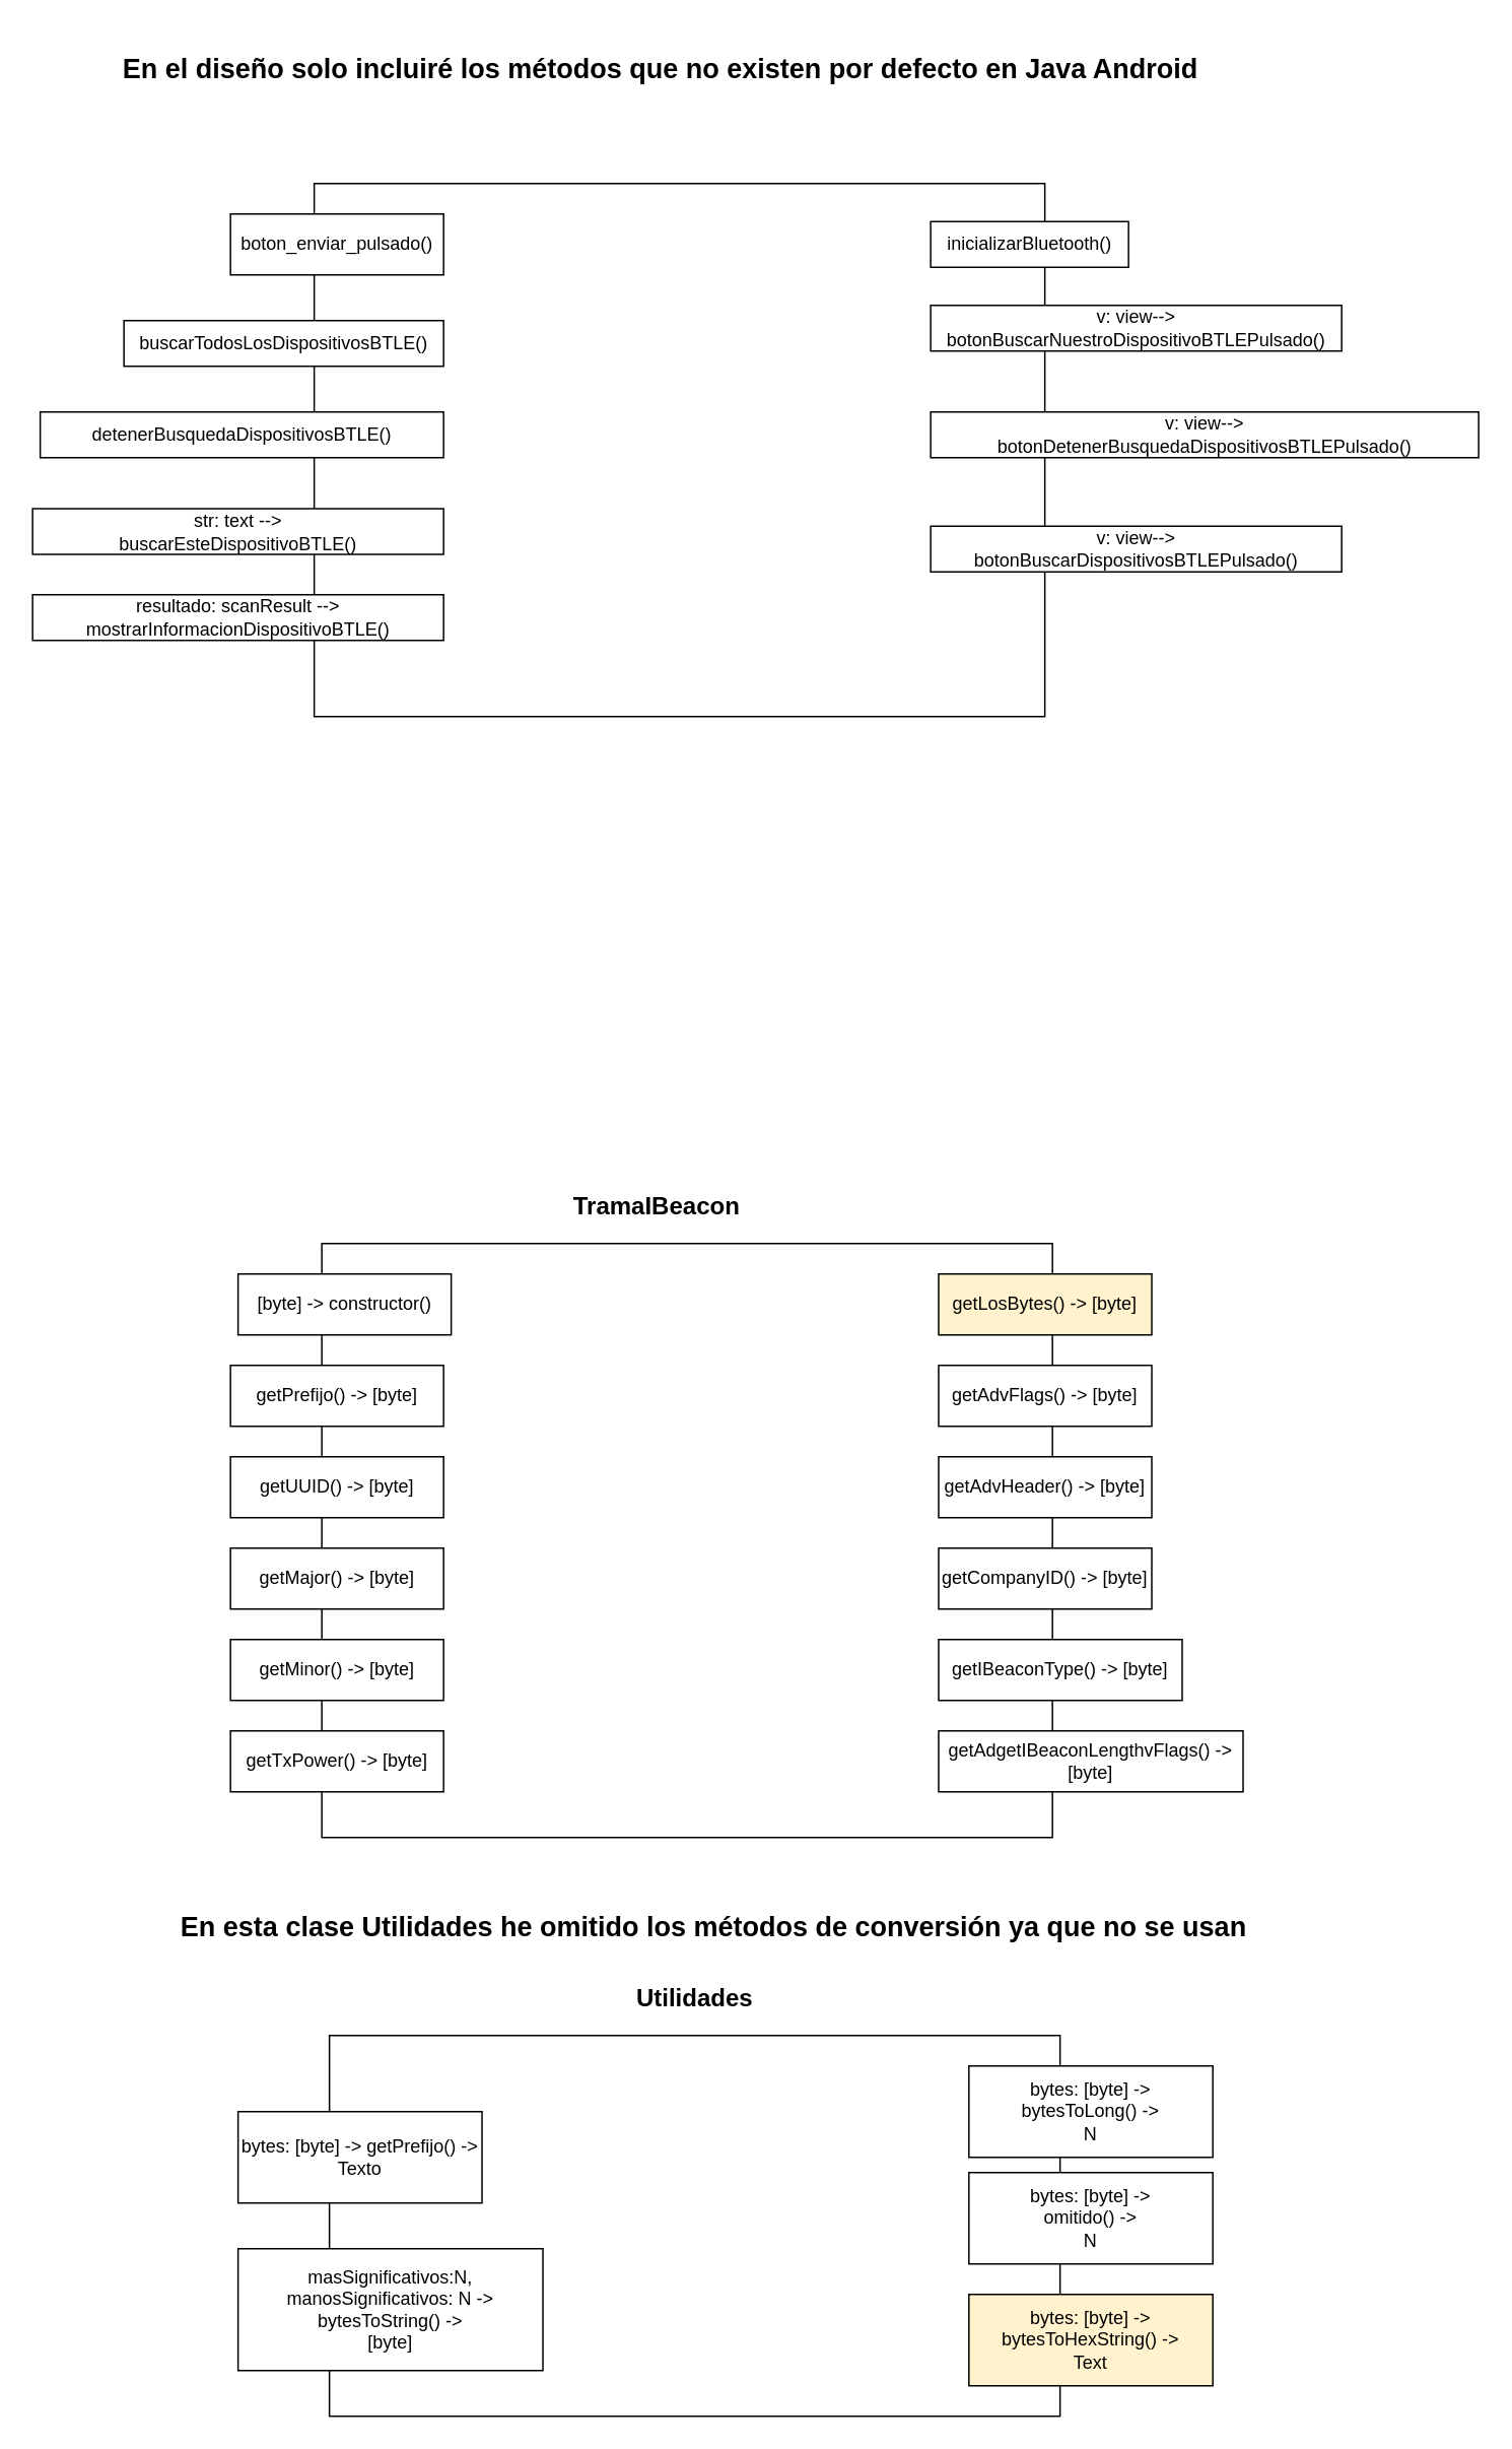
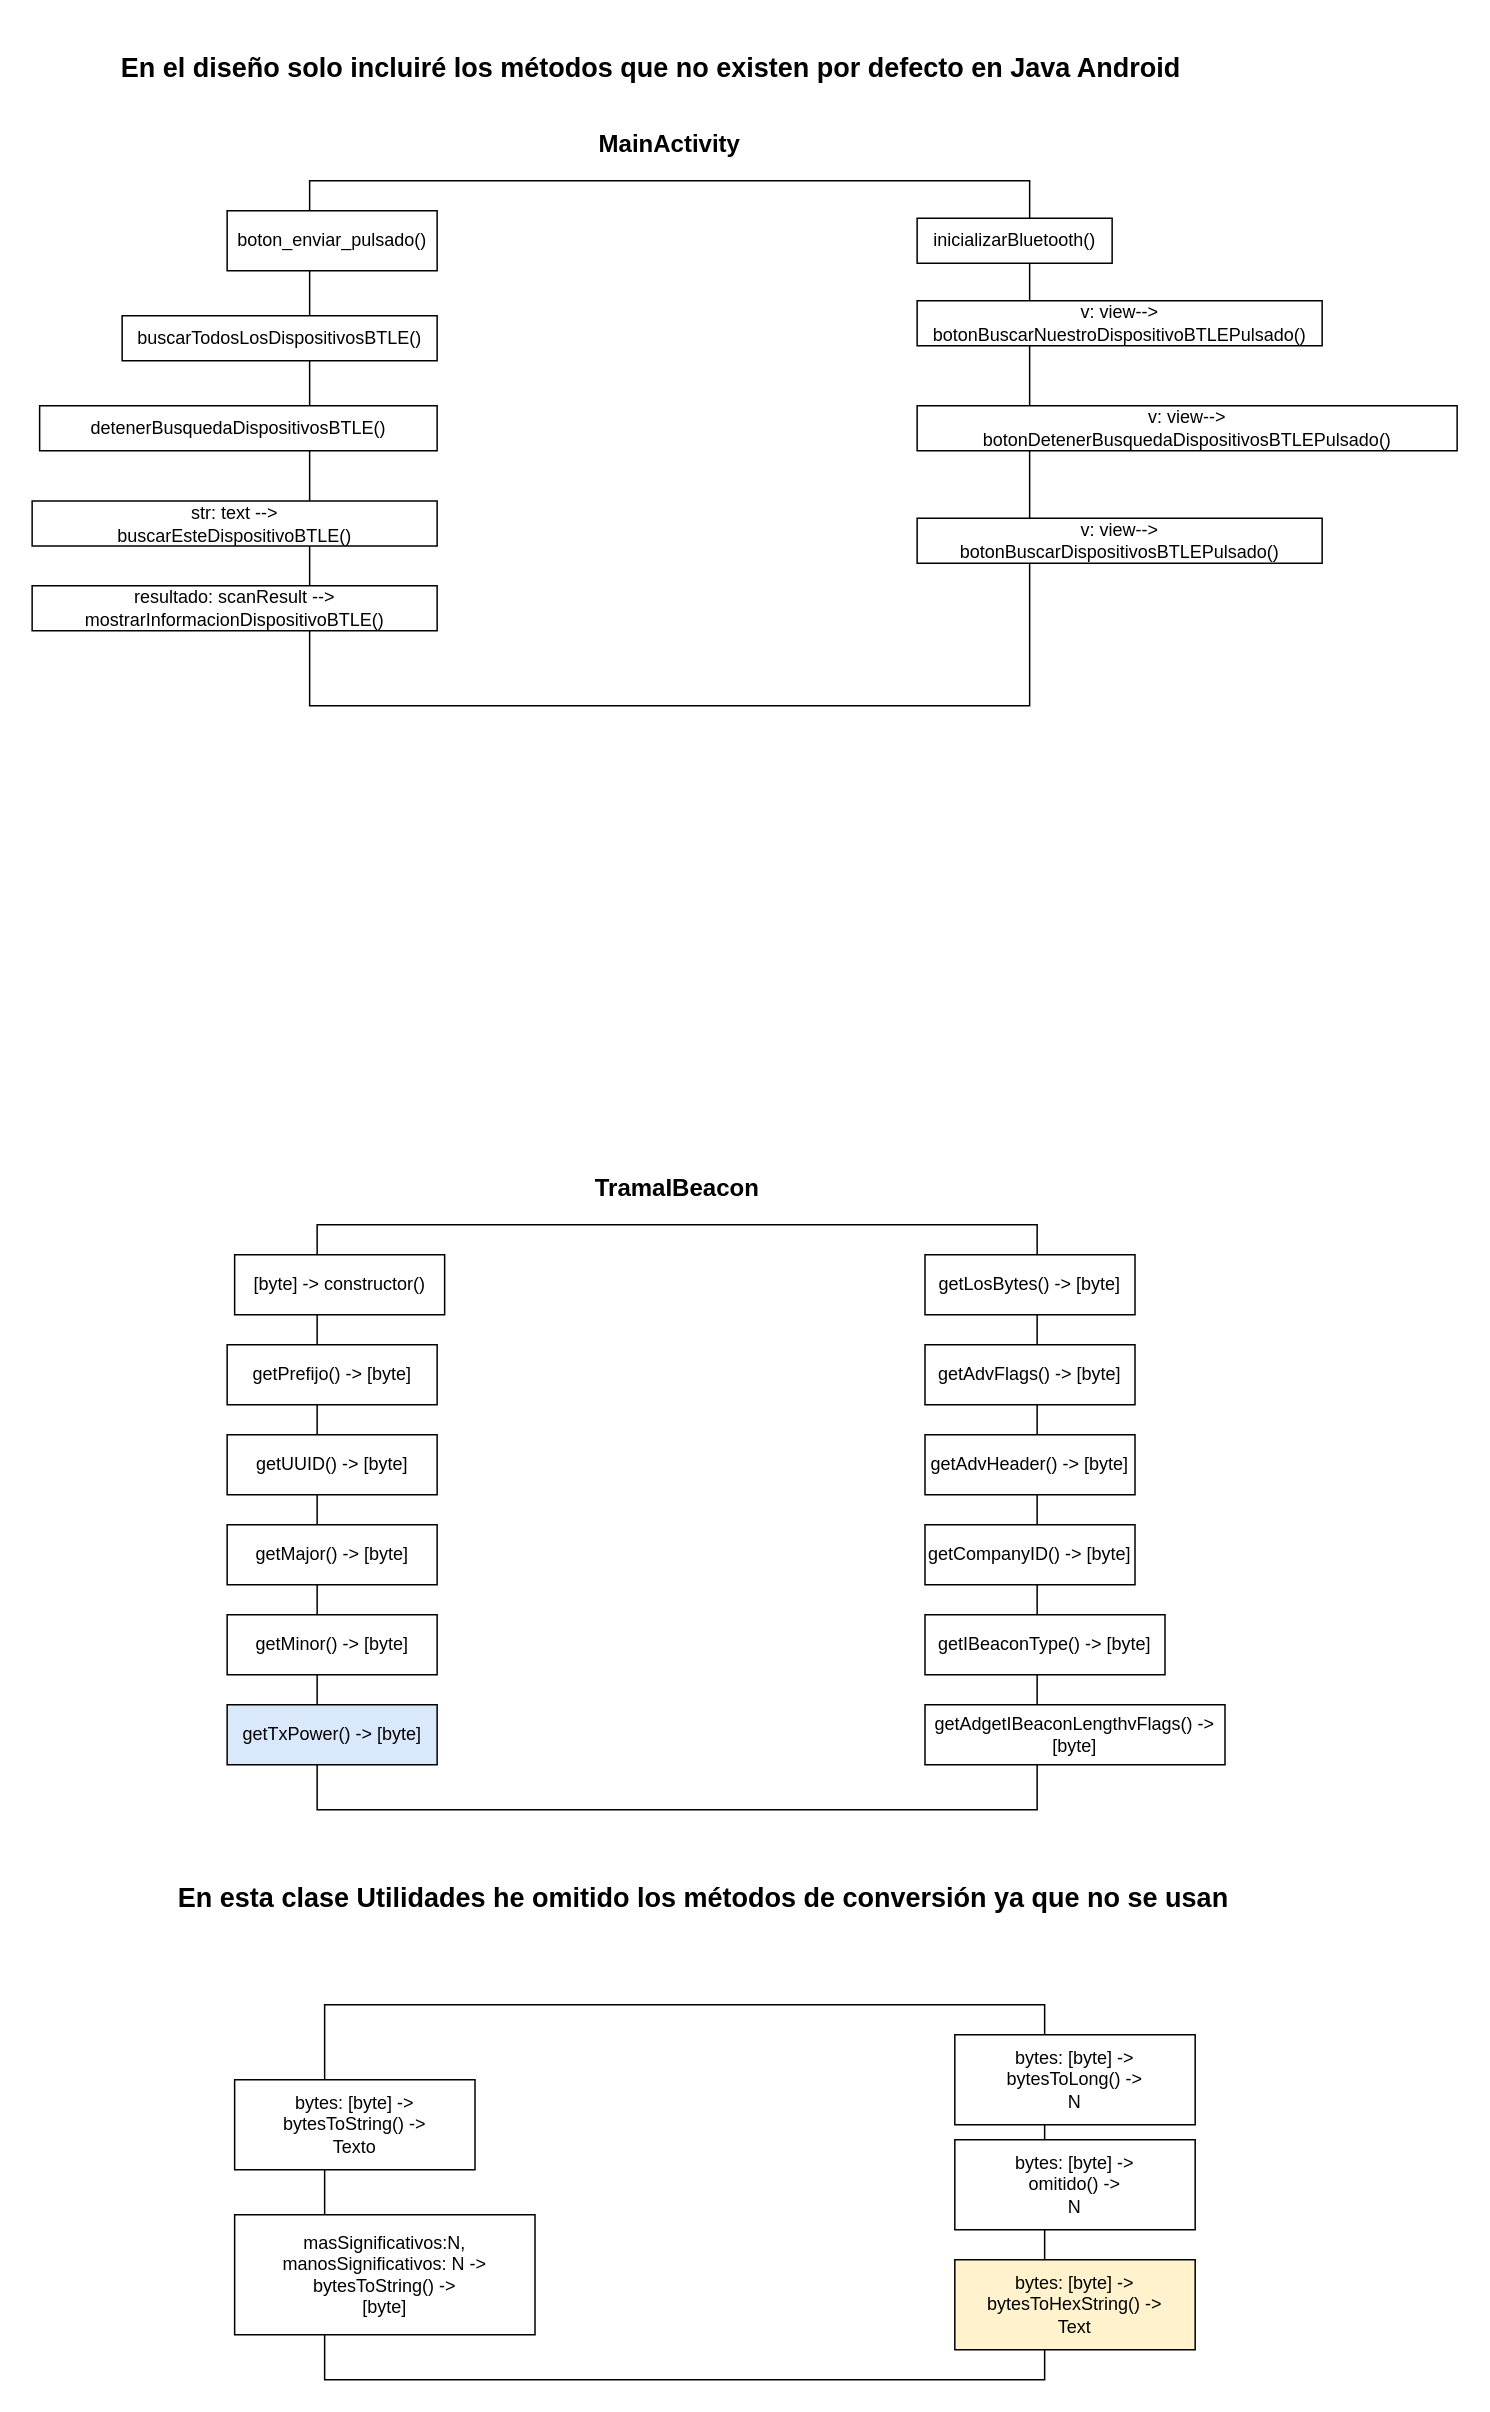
+ <mxCell id="3" value="&lt;font style=&quot;font-size: 16px;&quot;&gt;&lt;b&gt;MainActivity&lt;/b&gt;&lt;/font&gt;" style="text;html=1;strokeColor=none;fillColor=none;align=center;verticalAlign=middle;whiteSpace=wrap;rounded=0;strokeWidth=1;" vertex="1" parent="1"><mxGeometry x="400.76" y="80" width="90" height="30" as="geometry" /></mxCell>
- <mxCell id="15" value="&lt;font style=&quot;font-size: 16px;&quot;&gt;&lt;b&gt;TramaIBeacon&lt;/b&gt;&lt;/font&gt;" style="text;html=1;strokeColor=none;fillColor=none;align=center;verticalAlign=middle;whiteSpace=wrap;rounded=0;strokeWidth=1;" vertex="1" parent="1"><mxGeometry x="385.76" y="776" width="90" height="30" as="geometry" /></mxCell>
+ <mxCell id="15" value="&lt;font style=&quot;font-size: 16px;&quot;&gt;&lt;b&gt;TramaIBeacon&lt;/b&gt;&lt;/font&gt;" style="text;html=1;strokeColor=none;fillColor=none;align=center;verticalAlign=middle;whiteSpace=wrap;rounded=0;strokeWidth=1;" vertex="1" parent="1"><mxGeometry x="405.76" y="776" width="90" height="30" as="geometry" /></mxCell>
- <mxCell id="22" value="getLosBytes() -&amp;gt; [byte]" style="rounded=0;whiteSpace=wrap;html=1;strokeWidth=1;fillColor=#fff2cc;" vertex="1" parent="1"><mxGeometry x="616" y="836" width="140" height="40" as="geometry" /></mxCell>
+ <mxCell id="22" value="getLosBytes() -&amp;gt; [byte]" style="rounded=0;whiteSpace=wrap;html=1;strokeWidth=1;" vertex="1" parent="1"><mxGeometry x="616" y="836" width="140" height="40" as="geometry" /></mxCell>
- <mxCell id="21" value="getTxPower() -&amp;gt; [byte]" style="rounded=0;whiteSpace=wrap;html=1;strokeWidth=1;" vertex="1" parent="1"><mxGeometry x="150.76" y="1136" width="140" height="40" as="geometry" /></mxCell>
+ <mxCell id="21" value="getTxPower() -&amp;gt; [byte]" style="rounded=0;whiteSpace=wrap;html=1;strokeWidth=1;fillColor=#dae8fc;" vertex="1" parent="1"><mxGeometry x="150.76" y="1136" width="140" height="40" as="geometry" /></mxCell>
- <mxCell id="30" value="&lt;font style=&quot;font-size: 16px;&quot;&gt;&lt;b&gt;Utilidades&lt;/b&gt;&lt;/font&gt;" style="text;html=1;strokeColor=none;fillColor=none;align=center;verticalAlign=middle;whiteSpace=wrap;rounded=0;strokeWidth=1;" vertex="1" parent="1"><mxGeometry x="410.76" y="1296" width="90" height="30" as="geometry" /></mxCell>
- <mxCell id="31" value="bytes: [byte] -&amp;gt; getPrefijo() -&amp;gt;&lt;br&gt;Texto" style="rounded=0;whiteSpace=wrap;html=1;strokeWidth=1;" vertex="1" parent="1"><mxGeometry x="155.76" y="1386" width="160.24" height="60" as="geometry" /></mxCell>
+ <mxCell id="31" value="bytes: [byte] -&amp;gt; bytesToString() -&amp;gt;&lt;br&gt;Texto" style="rounded=0;whiteSpace=wrap;html=1;strokeWidth=1;" vertex="1" parent="1"><mxGeometry x="155.76" y="1386" width="160.24" height="60" as="geometry" /></mxCell>
